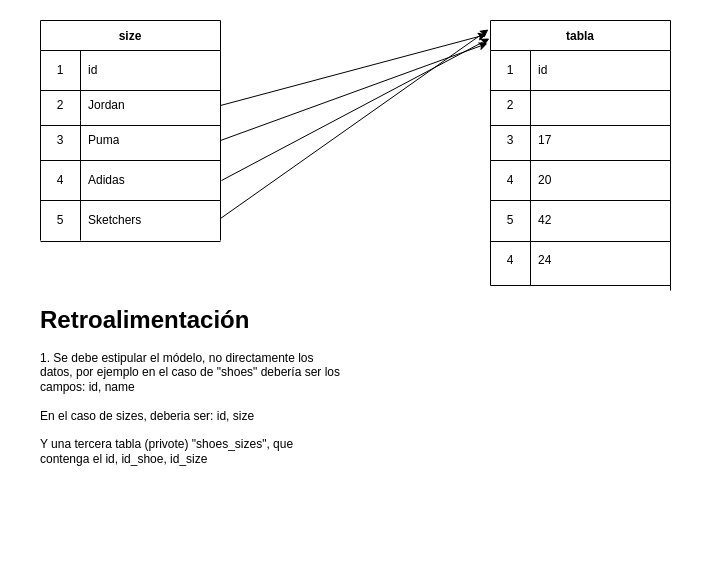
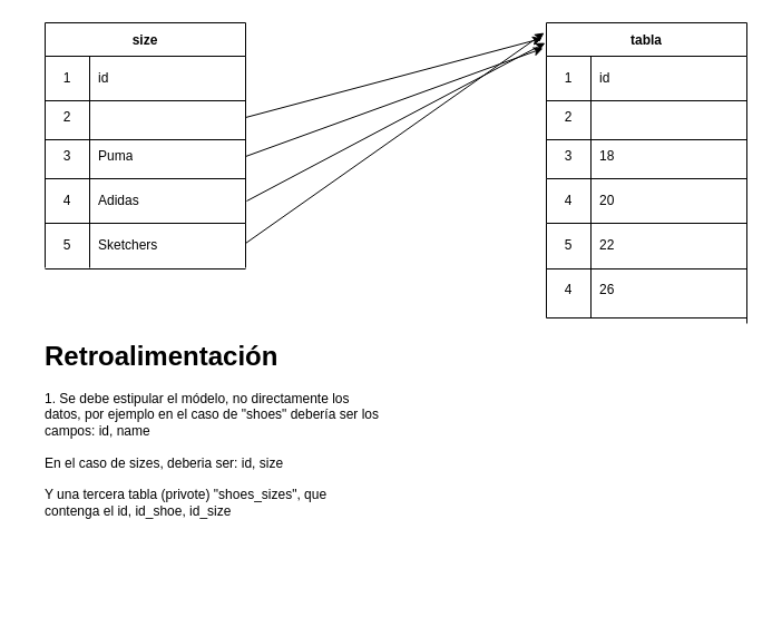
- <mxCell id="8" value="Jordan" style="shape=partialRectangle;html=1;whiteSpace=wrap;connectable=0;fillColor=none;top=0;left=0;bottom=0;right=0;align=left;spacingLeft=6;overflow=hidden;pointerEvents=1;" parent="6" vertex="1"><mxGeometry x="40" width="140" height="30" as="geometry"><mxRectangle width="140" height="30" as="alternateBounds" /></mxGeometry></mxCell>
- <mxCell id="20" value="17" style="shape=partialRectangle;html=1;whiteSpace=wrap;connectable=0;fillColor=none;top=0;left=0;bottom=0;right=0;align=left;spacingLeft=6;overflow=hidden;pointerEvents=1;" parent="18" vertex="1"><mxGeometry x="40" width="140" height="40" as="geometry"><mxRectangle width="140" height="40" as="alternateBounds" /></mxGeometry></mxCell>
+ <mxCell id="20" value="18" style="shape=partialRectangle;html=1;whiteSpace=wrap;connectable=0;fillColor=none;top=0;left=0;bottom=0;right=0;align=left;spacingLeft=6;overflow=hidden;pointerEvents=1;" parent="18" vertex="1"><mxGeometry x="40" width="140" height="40" as="geometry"><mxRectangle width="140" height="40" as="alternateBounds" /></mxGeometry></mxCell>
- <mxCell id="35" value="42" style="shape=partialRectangle;html=1;whiteSpace=wrap;connectable=0;fillColor=none;top=0;left=0;bottom=0;right=0;align=left;spacingLeft=6;overflow=hidden;pointerEvents=1;" parent="1" vertex="1"><mxGeometry x="530" y="200" width="140" height="40" as="geometry"><mxRectangle width="140" height="40" as="alternateBounds" /></mxGeometry></mxCell>
+ <mxCell id="35" value="22" style="shape=partialRectangle;html=1;whiteSpace=wrap;connectable=0;fillColor=none;top=0;left=0;bottom=0;right=0;align=left;spacingLeft=6;overflow=hidden;pointerEvents=1;" parent="1" vertex="1"><mxGeometry x="530" y="200" width="140" height="40" as="geometry"><mxRectangle width="140" height="40" as="alternateBounds" /></mxGeometry></mxCell>
- <mxCell id="37" value="24" style="shape=partialRectangle;html=1;whiteSpace=wrap;connectable=0;fillColor=none;top=0;left=0;bottom=0;right=0;align=left;spacingLeft=6;overflow=hidden;pointerEvents=1;" parent="1" vertex="1"><mxGeometry x="530" y="240" width="140" height="40" as="geometry"><mxRectangle width="140" height="40" as="alternateBounds" /></mxGeometry></mxCell>
+ <mxCell id="37" value="26" style="shape=partialRectangle;html=1;whiteSpace=wrap;connectable=0;fillColor=none;top=0;left=0;bottom=0;right=0;align=left;spacingLeft=6;overflow=hidden;pointerEvents=1;" parent="1" vertex="1"><mxGeometry x="530" y="240" width="140" height="40" as="geometry"><mxRectangle width="140" height="40" as="alternateBounds" /></mxGeometry></mxCell>
